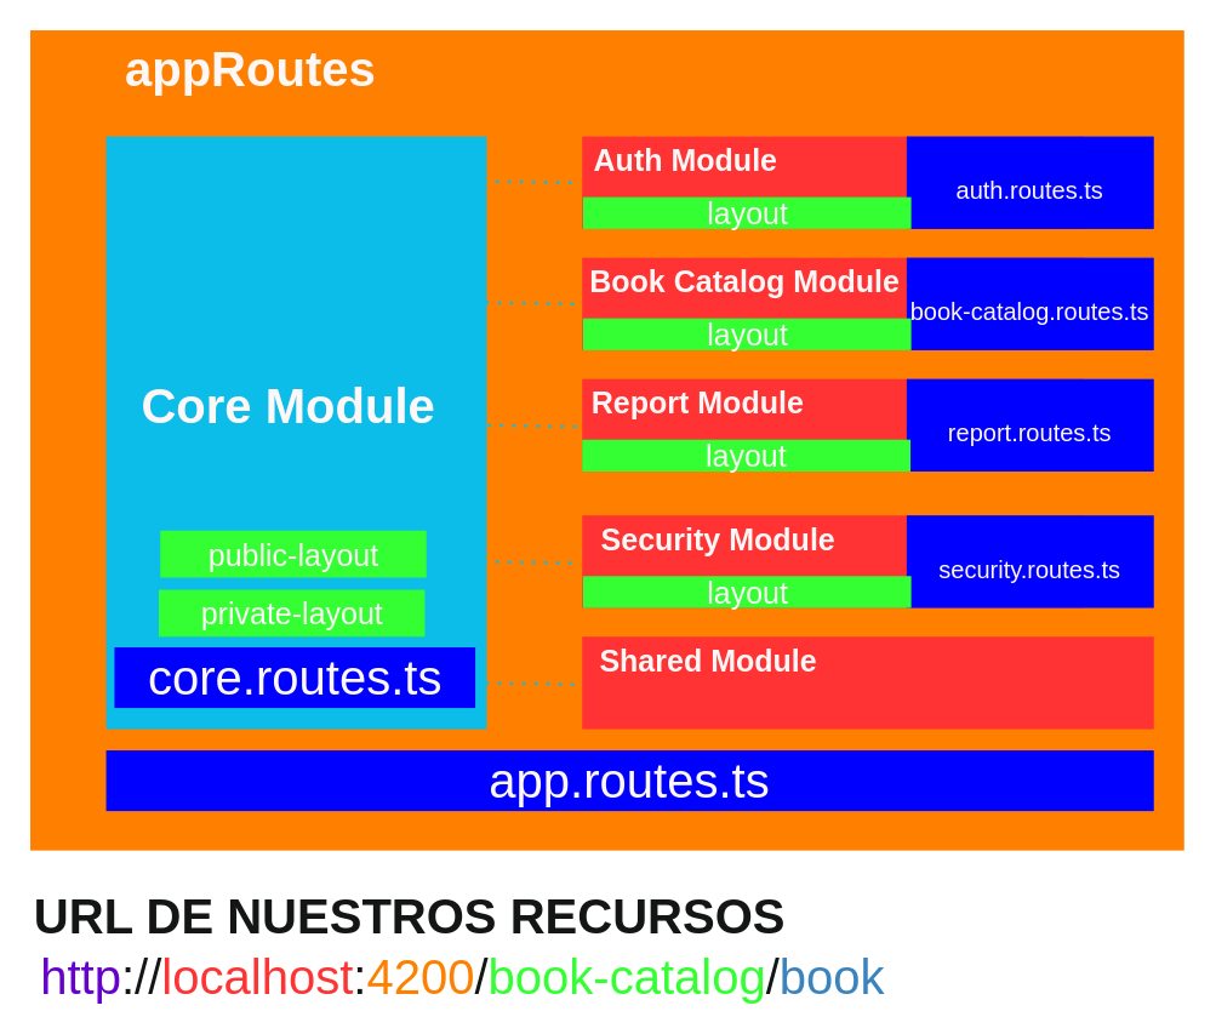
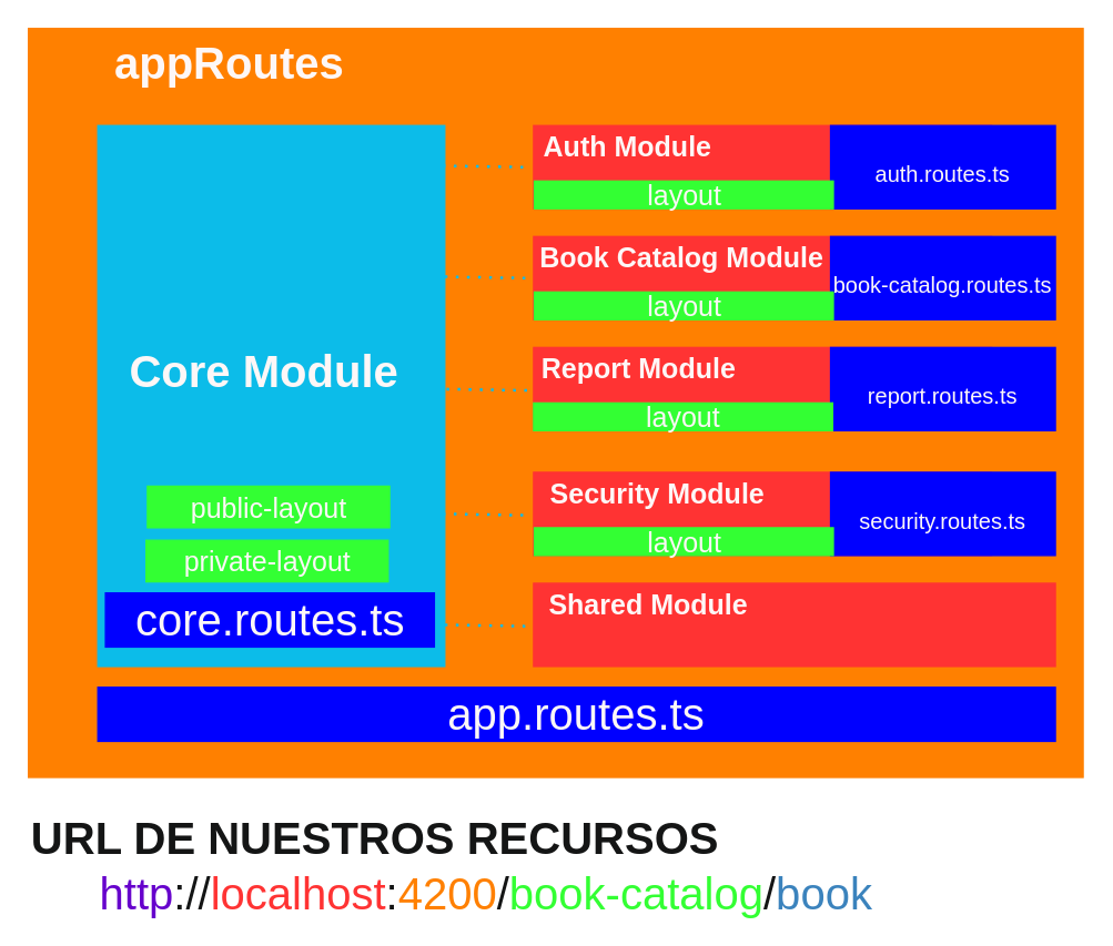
- <mxCell id="34" value="&lt;font color=&quot;#6600cc&quot;&gt;http&lt;/font&gt;://&lt;font color=&quot;#ff3333&quot;&gt;localhost&lt;/font&gt;:&lt;font color=&quot;#ff8000&quot;&gt;4200&lt;/font&gt;/&lt;font color=&quot;#33ff33&quot;&gt;book-catalog&lt;/font&gt;/&lt;font color=&quot;#3b83bd&quot;&gt;book&lt;/font&gt;" style="text;html=1;strokeColor=none;fillColor=none;align=center;verticalAlign=middle;whiteSpace=wrap;rounded=0;fontSize=32;fontColor=#141515;" parent="1" vertex="1"><mxGeometry x="20" y="630" width="570" height="30" as="geometry" /></mxCell>
+ <mxCell id="34" value="&lt;font color=&quot;#6600cc&quot;&gt;http&lt;/font&gt;://&lt;font color=&quot;#ff3333&quot;&gt;localhost&lt;/font&gt;:&lt;font color=&quot;#ff8000&quot;&gt;4200&lt;/font&gt;/&lt;font color=&quot;#33ff33&quot;&gt;book-catalog&lt;/font&gt;/&lt;font color=&quot;#3b83bd&quot;&gt;book&lt;/font&gt;" style="text;html=1;strokeColor=none;fillColor=none;align=center;verticalAlign=middle;whiteSpace=wrap;rounded=0;fontSize=32;fontColor=#141515;" parent="1" vertex="1"><mxGeometry x="65" y="630" width="570" height="30" as="geometry" /></mxCell>
